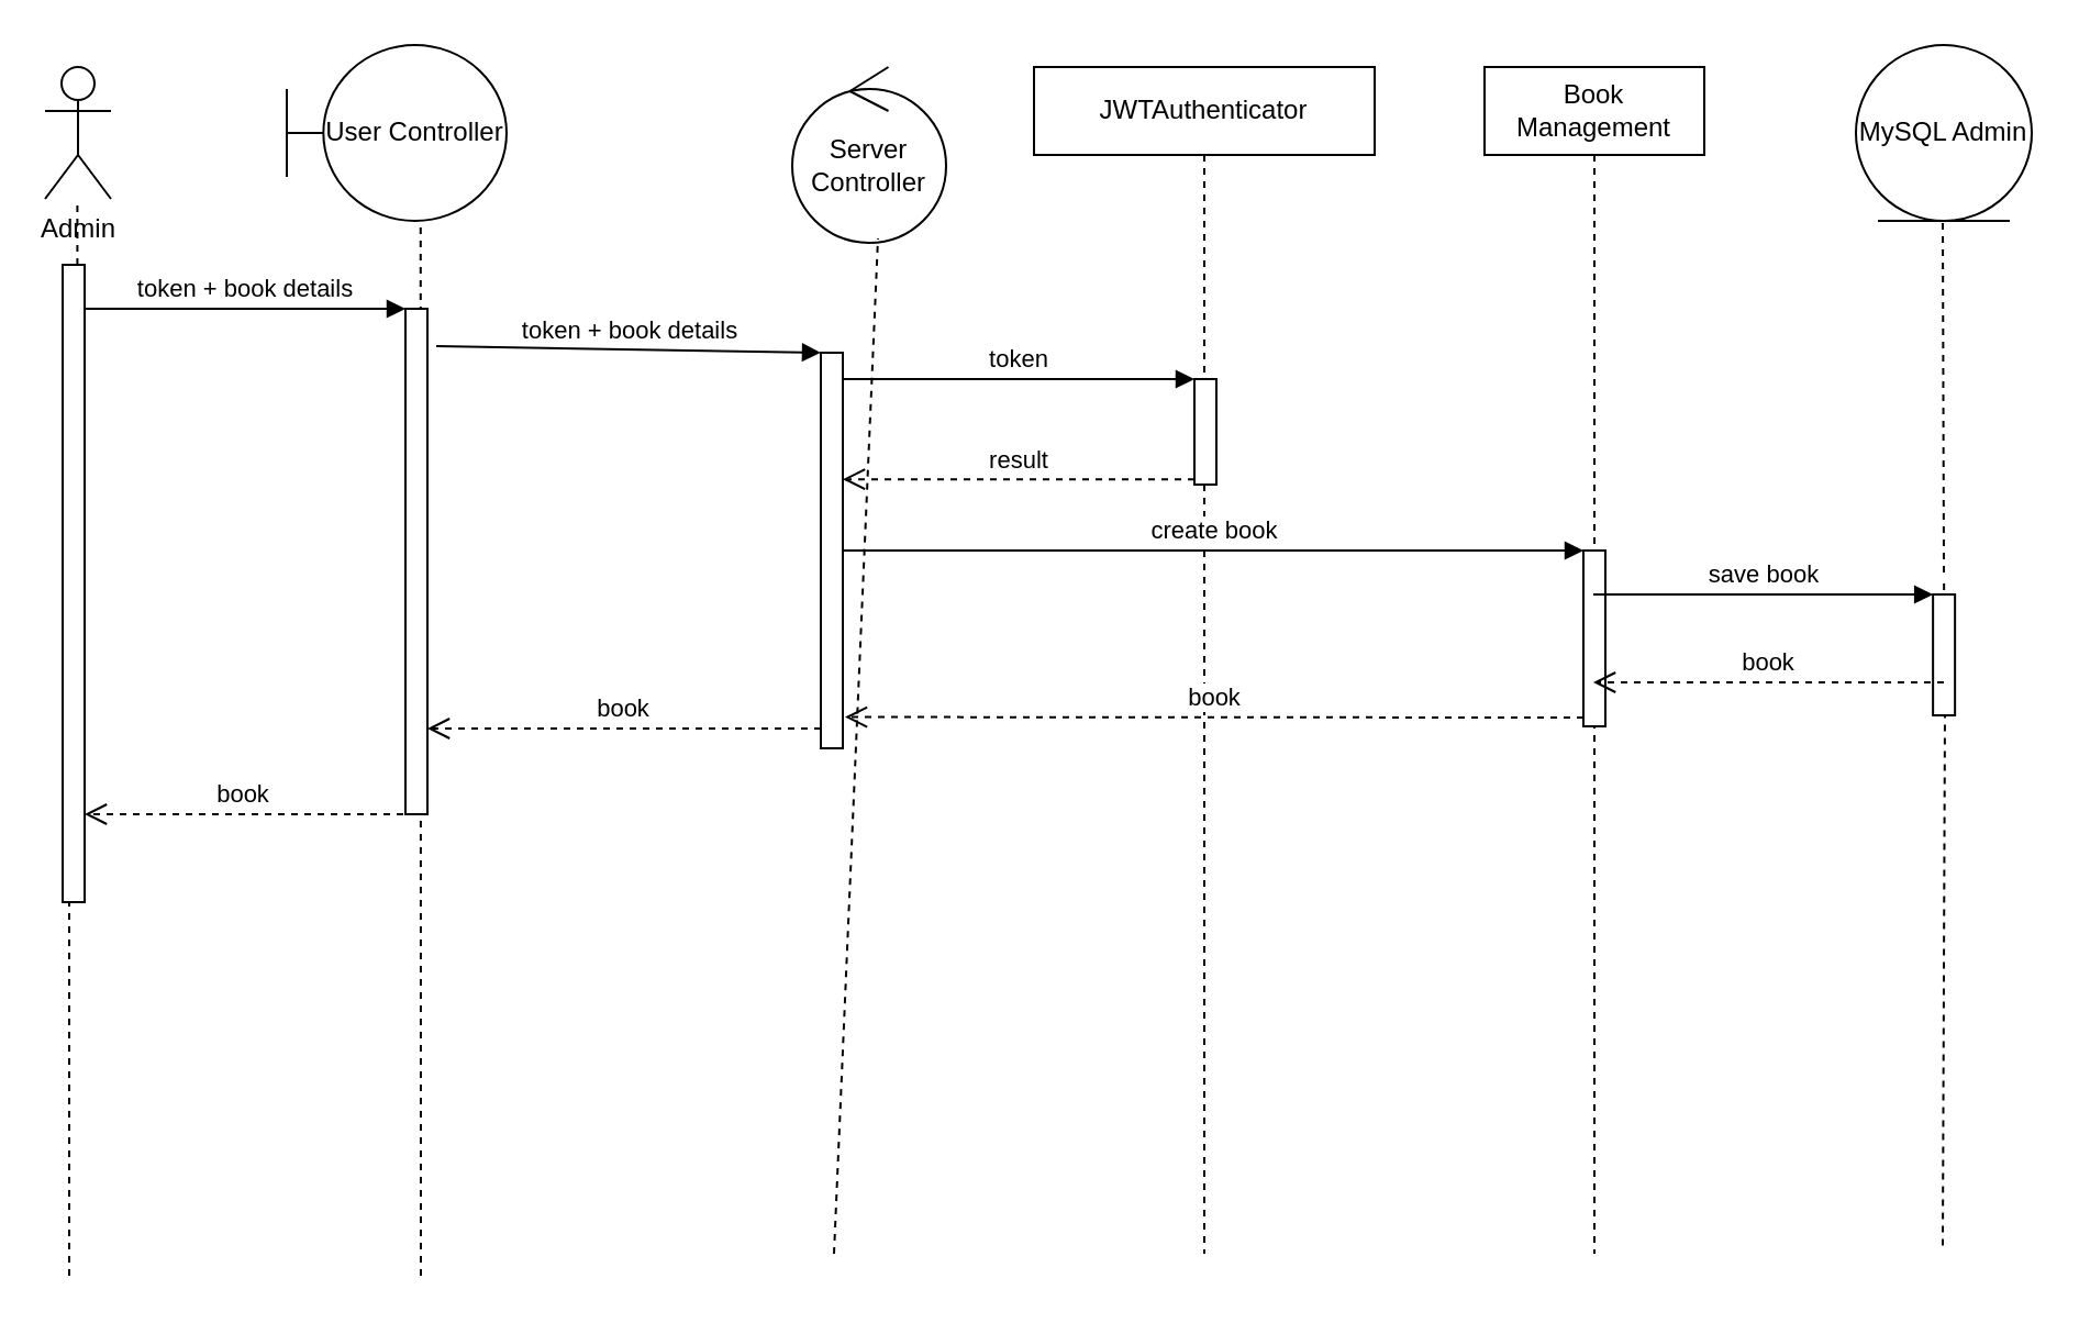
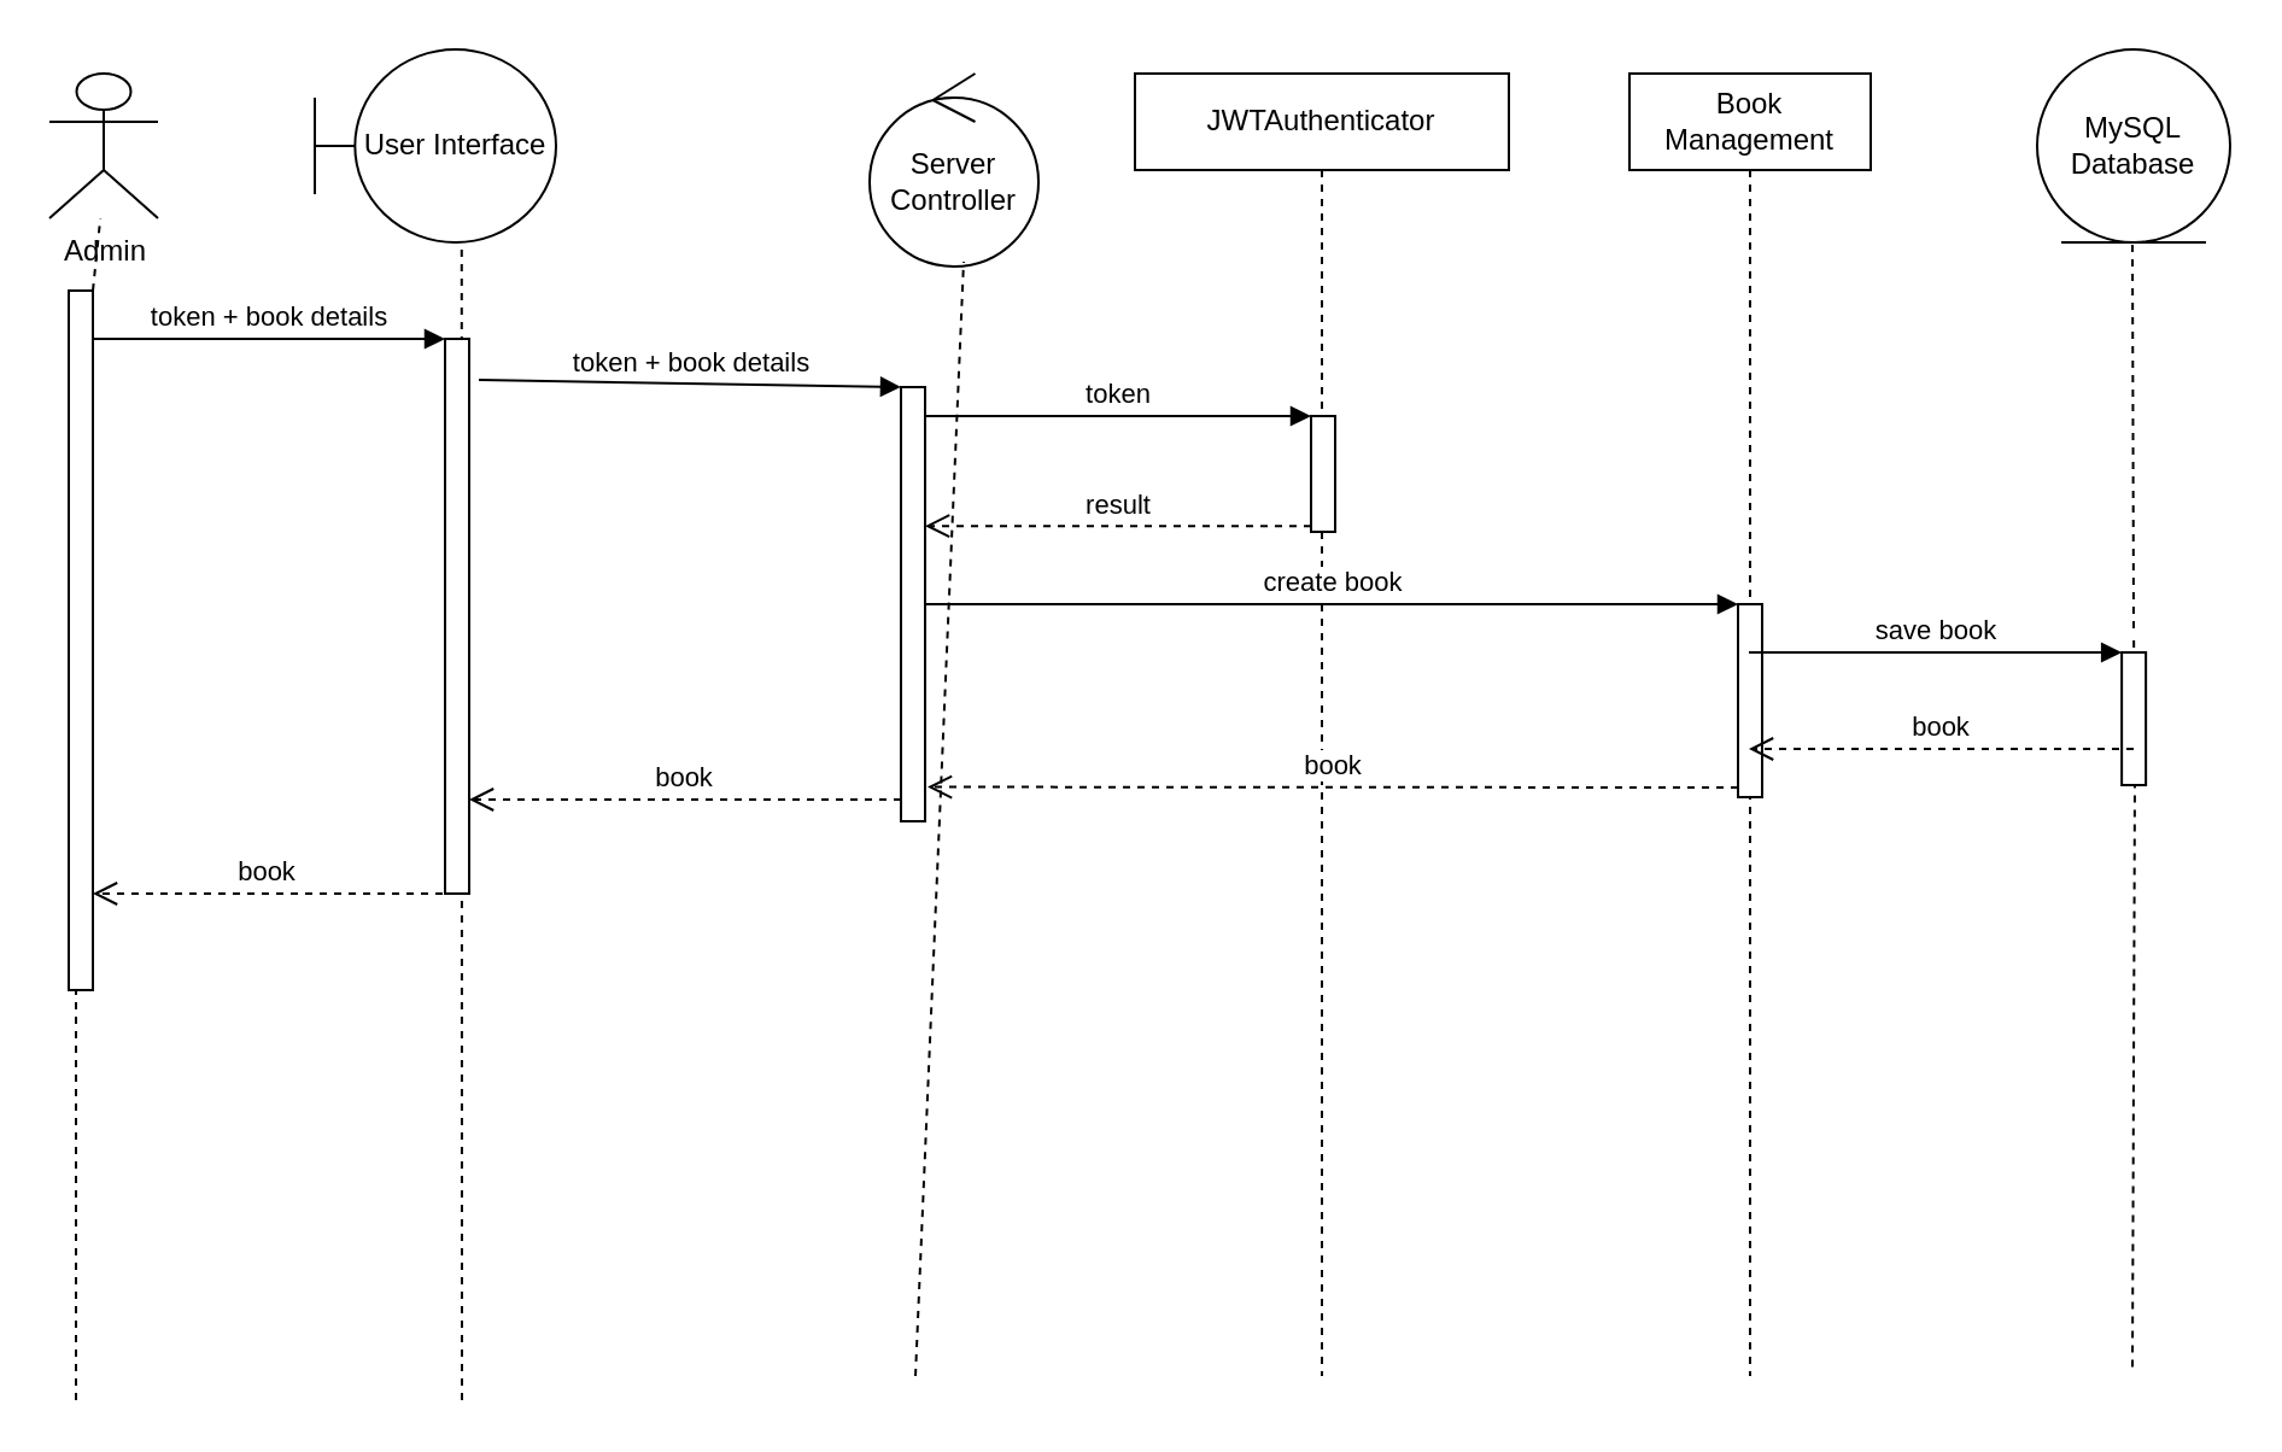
- <mxCell id="2" value="Admin" style="shape=umlActor;verticalLabelPosition=bottom;verticalAlign=top;html=1;outlineConnect=0;" vertex="1" parent="1"><mxGeometry x="20" y="30" width="30" height="60" as="geometry" /></mxCell>
+ <mxCell id="2" value="Admin" style="shape=umlActor;verticalLabelPosition=bottom;verticalAlign=top;html=1;outlineConnect=0;" vertex="1" parent="1"><mxGeometry x="20" y="30" width="45" height="60" as="geometry" /></mxCell>
- <mxCell id="4" value="User Controller" style="shape=umlBoundary;whiteSpace=wrap;html=1;" vertex="1" parent="1"><mxGeometry x="130" y="20" width="100" height="80" as="geometry" /></mxCell>
+ <mxCell id="4" value="User Interface" style="shape=umlBoundary;whiteSpace=wrap;html=1;" vertex="1" parent="1"><mxGeometry x="130" y="20" width="100" height="80" as="geometry" /></mxCell>
- <mxCell id="11" value="MySQL Admin" style="ellipse;shape=umlEntity;whiteSpace=wrap;html=1;" vertex="1" parent="1"><mxGeometry x="844" y="20" width="80" height="80" as="geometry" /></mxCell>
+ <mxCell id="11" value="MySQL Database" style="ellipse;shape=umlEntity;whiteSpace=wrap;html=1;" vertex="1" parent="1"><mxGeometry x="844" y="20" width="80" height="80" as="geometry" /></mxCell>
